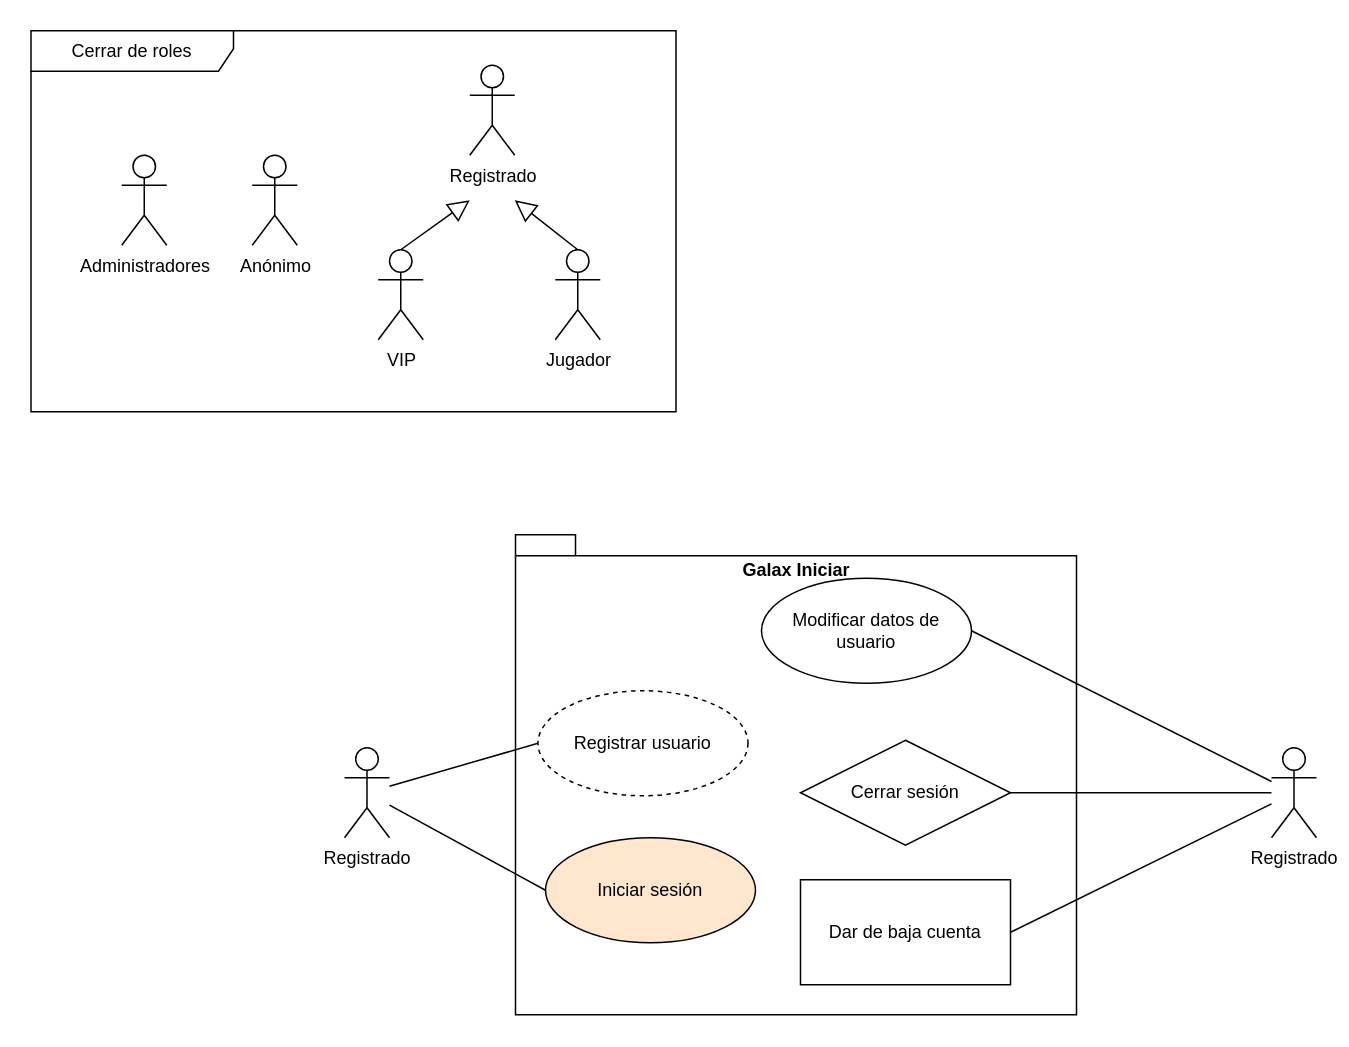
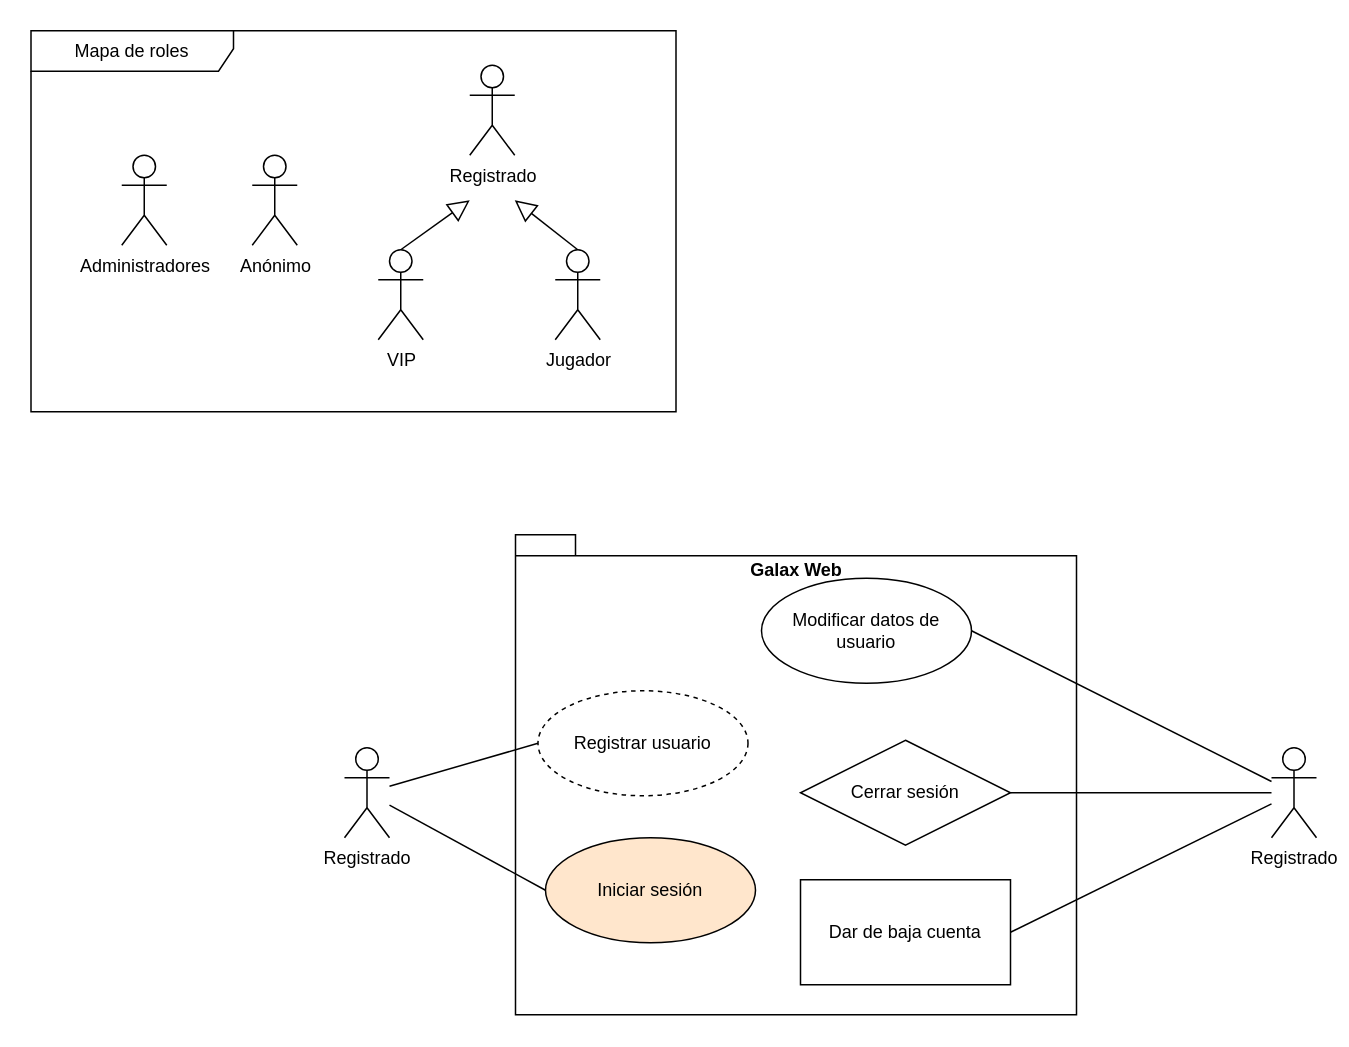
- <mxCell id="22" value="Cerrar de roles" style="shape=umlFrame;whiteSpace=wrap;html=1;width=135;height=27;" vertex="1" parent="1"><mxGeometry x="20" y="20" width="430" height="254" as="geometry" /></mxCell>
+ <mxCell id="22" value="Mapa de roles" style="shape=umlFrame;whiteSpace=wrap;html=1;width=135;height=27;" vertex="1" parent="1"><mxGeometry x="20" y="20" width="430" height="254" as="geometry" /></mxCell>
- <mxCell id="2" value="Galax Iniciar" style="shape=folder;fontStyle=1;spacingTop=10;tabWidth=40;tabHeight=14;tabPosition=left;html=1;verticalAlign=top;" parent="1" vertex="1"><mxGeometry x="343" y="356" width="374" height="320" as="geometry" /></mxCell>
+ <mxCell id="2" value="Galax Web" style="shape=folder;fontStyle=1;spacingTop=10;tabWidth=40;tabHeight=14;tabPosition=left;html=1;verticalAlign=top;" parent="1" vertex="1"><mxGeometry x="343" y="356" width="374" height="320" as="geometry" /></mxCell>
